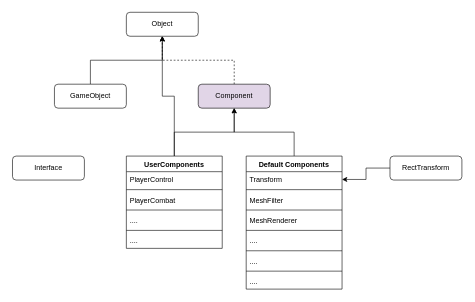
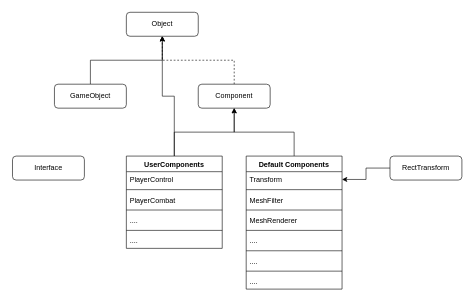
- <mxCell id="6" value="Component" style="rounded=1;whiteSpace=wrap;html=1;fillColor=#e1d5e7;" vertex="1" parent="1"><mxGeometry x="330" y="140" width="120" height="40" as="geometry" /></mxCell>
+ <mxCell id="6" value="Component" style="rounded=1;whiteSpace=wrap;html=1;" vertex="1" parent="1"><mxGeometry x="330" y="140" width="120" height="40" as="geometry" /></mxCell>
